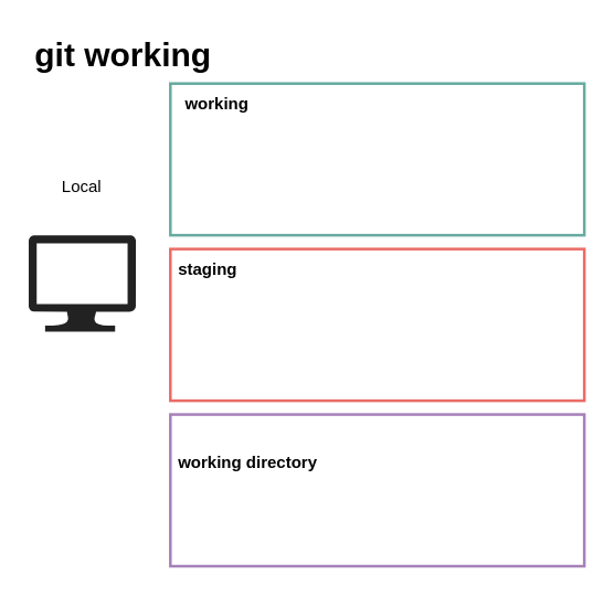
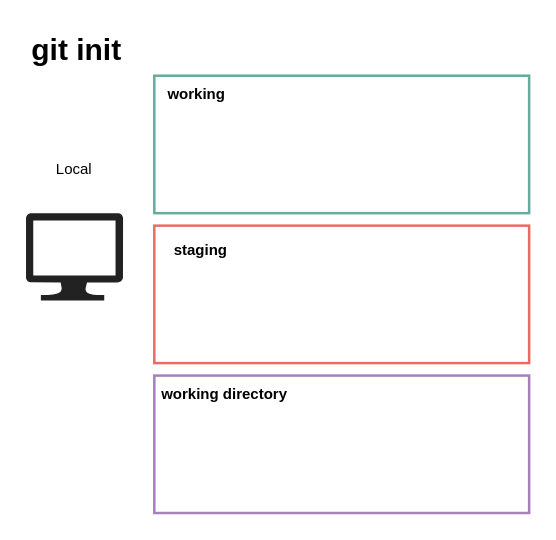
- <mxCell id="2" value="&lt;h1&gt;git working&lt;/h1&gt;&lt;p&gt;&lt;br&gt;&lt;/p&gt;" style="text;html=1;strokeColor=none;fillColor=none;spacing=5;spacingTop=-20;whiteSpace=wrap;overflow=hidden;rounded=0;" parent="1" vertex="1"><mxGeometry x="20.22" y="20" width="190" height="70" as="geometry" /></mxCell>
+ <mxCell id="2" value="&lt;h1&gt;git init&lt;/h1&gt;&lt;p&gt;&lt;br&gt;&lt;/p&gt;" style="text;html=1;strokeColor=none;fillColor=none;spacing=5;spacingTop=-20;whiteSpace=wrap;overflow=hidden;rounded=0;" parent="1" vertex="1"><mxGeometry x="20.22" y="20" width="190" height="70" as="geometry" /></mxCell>
- <mxCell id="8" value="staging" style="text;html=1;strokeColor=none;fillColor=none;align=left;verticalAlign=middle;whiteSpace=wrap;rounded=0;fontStyle=1" parent="1" vertex="1"><mxGeometry x="127" y="180" width="60" height="30" as="geometry" /></mxCell>
+ <mxCell id="8" value="staging" style="text;html=1;strokeColor=none;fillColor=none;align=left;verticalAlign=middle;whiteSpace=wrap;rounded=0;fontStyle=1" parent="1" vertex="1"><mxGeometry x="137" y="185" width="60" height="30" as="geometry" /></mxCell>
- <mxCell id="10" value="working directory" style="text;html=1;strokeColor=none;fillColor=none;align=left;verticalAlign=middle;whiteSpace=wrap;rounded=0;fontStyle=1" parent="1" vertex="1"><mxGeometry x="127" y="320" width="116" height="30" as="geometry" /></mxCell>
+ <mxCell id="10" value="working directory" style="text;html=1;strokeColor=none;fillColor=none;align=left;verticalAlign=middle;whiteSpace=wrap;rounded=0;fontStyle=1" parent="1" vertex="1"><mxGeometry x="127" y="300" width="116" height="30" as="geometry" /></mxCell>
